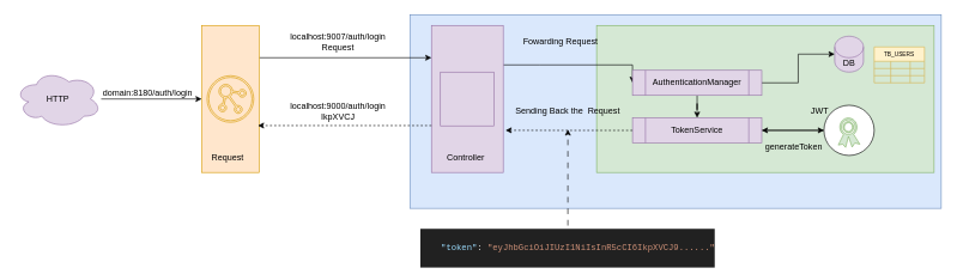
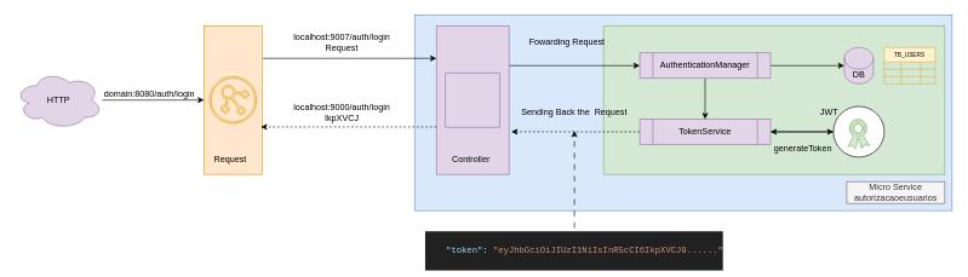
- <mxCell id="10" value="DB" style="shape=cylinder3;whiteSpace=wrap;html=1;boundedLbl=1;backgroundOutline=1;size=15;fillColor=#e1d5e7;strokeColor=#9673a6;" vertex="1" parent="1"><mxGeometry x="1161.63" y="50" width="40" height="50" as="geometry" /></mxCell>
+ <mxCell id="10" value="DB" style="shape=cylinder3;whiteSpace=wrap;html=1;boundedLbl=1;backgroundOutline=1;size=15;fillColor=#e1d5e7;strokeColor=#9673a6;" vertex="1" parent="1"><mxGeometry x="1161.63" y="65" width="40" height="50" as="geometry" /></mxCell>
- <mxCell id="14" value="AuthenticationManager" style="shape=process;whiteSpace=wrap;html=1;backgroundOutline=1;fillColor=#e1d5e7;strokeColor=#9673a6;" vertex="1" parent="1"><mxGeometry x="880" y="97.5" width="180" height="35" as="geometry" /></mxCell>
+ <mxCell id="14" value="AuthenticationManager" style="shape=process;whiteSpace=wrap;html=1;backgroundOutline=1;fillColor=#e1d5e7;strokeColor=#9673a6;" vertex="1" parent="1"><mxGeometry x="880" y="72.5" width="180" height="35" as="geometry" /></mxCell>
- <mxCell id="43" value="domain:8180/auth/login" style="text;html=1;align=center;verticalAlign=middle;whiteSpace=wrap;rounded=0;" vertex="1" parent="1"><mxGeometry x="175" y="115" width="60" height="30" as="geometry" /></mxCell>
+ <mxCell id="43" value="domain:8080/auth/login" style="text;html=1;align=center;verticalAlign=middle;whiteSpace=wrap;rounded=0;" vertex="1" parent="1"><mxGeometry x="175" y="115" width="60" height="30" as="geometry" /></mxCell>
+ <mxCell id="11" value="Micro Service autorizacaoeusuarios" style="text;html=1;align=center;verticalAlign=middle;whiteSpace=wrap;rounded=0;fillColor=#f5f5f5;strokeColor=#666666;fontColor=#333333;" vertex="1" parent="1"><mxGeometry x="1165" y="250" width="135" height="30" as="geometry" /></mxCell>
